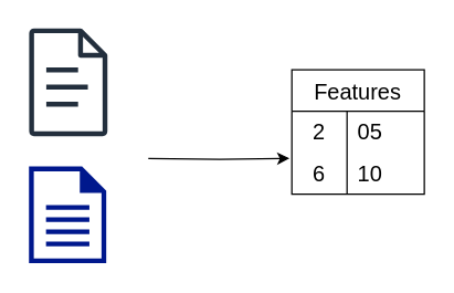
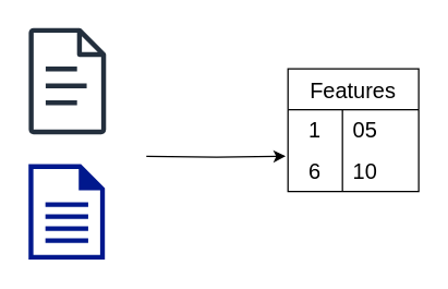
- <mxCell id="5" value="2" style="shape=partialRectangle;html=1;whiteSpace=wrap;connectable=0;fillColor=none;top=0;left=0;bottom=0;right=0;overflow=hidden;pointerEvents=1;strokeColor=inherit;fontSize=16;" vertex="1" parent="4"><mxGeometry width="40" height="30" as="geometry"><mxRectangle width="40" height="30" as="alternateBounds" /></mxGeometry></mxCell>
+ <mxCell id="5" value="1" style="shape=partialRectangle;html=1;whiteSpace=wrap;connectable=0;fillColor=none;top=0;left=0;bottom=0;right=0;overflow=hidden;pointerEvents=1;strokeColor=inherit;fontSize=16;" vertex="1" parent="4"><mxGeometry width="40" height="30" as="geometry"><mxRectangle width="40" height="30" as="alternateBounds" /></mxGeometry></mxCell>
